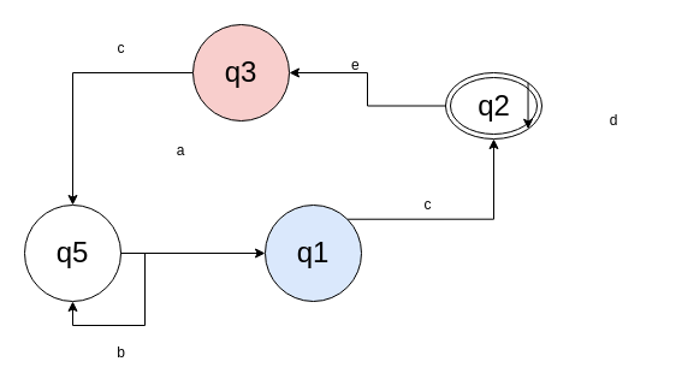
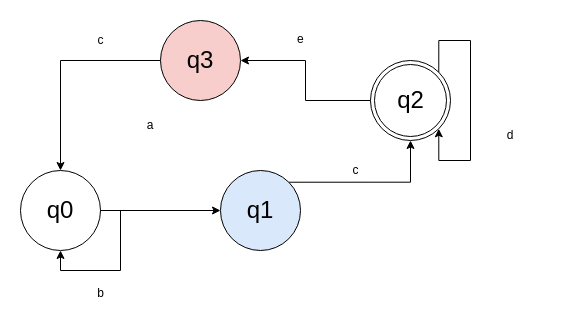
- <mxCell id="15" value="e" style="text;whiteSpace=wrap;html=1;" vertex="1" parent="1"><mxGeometry x="290" y="40" width="50" height="30" as="geometry" /></mxCell>
+ <mxCell id="15" value="e" style="text;whiteSpace=wrap;html=1;" vertex="1" parent="1"><mxGeometry x="295" y="25" width="50" height="30" as="geometry" /></mxCell>
- <mxCell id="9" value="&lt;font style=&quot;font-size: 24px&quot;&gt;q2&lt;/font&gt;" style="ellipse;html=1;shape=endState;aspect=fixed;" vertex="1" parent="1"><mxGeometry x="370" y="60" width="80" height="55" as="geometry" /></mxCell>
+ <mxCell id="9" value="&lt;font style=&quot;font-size: 24px&quot;&gt;q2&lt;/font&gt;" style="ellipse;html=1;shape=endState;aspect=fixed;" vertex="1" parent="1"><mxGeometry x="370" y="60" width="80" height="80" as="geometry" /></mxCell>
- <mxCell id="14" value="d" style="text;html=1;strokeColor=none;fillColor=none;align=center;verticalAlign=middle;whiteSpace=wrap;rounded=0;" vertex="1" parent="1"><mxGeometry x="480" y="85" width="60" height="30" as="geometry" /></mxCell>
+ <mxCell id="14" value="d" style="text;html=1;strokeColor=none;fillColor=none;align=center;verticalAlign=middle;whiteSpace=wrap;rounded=0;" vertex="1" parent="1"><mxGeometry x="480" y="120" width="60" height="30" as="geometry" /></mxCell>
- <mxCell id="3" value="&lt;font style=&quot;font-size: 24px&quot;&gt;q5&lt;/font&gt;" style="ellipse;whiteSpace=wrap;html=1;aspect=fixed;" vertex="1" parent="1"><mxGeometry x="20" y="170" width="80" height="80" as="geometry" /></mxCell>
+ <mxCell id="3" value="&lt;font style=&quot;font-size: 24px&quot;&gt;q0&lt;/font&gt;" style="ellipse;whiteSpace=wrap;html=1;aspect=fixed;" vertex="1" parent="1"><mxGeometry x="20" y="170" width="80" height="80" as="geometry" /></mxCell>
